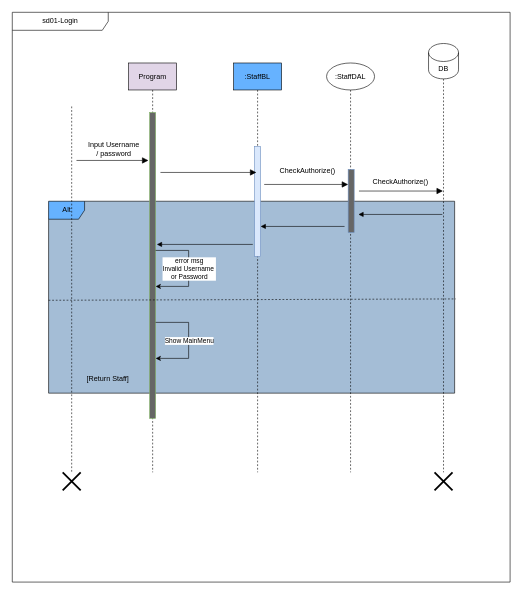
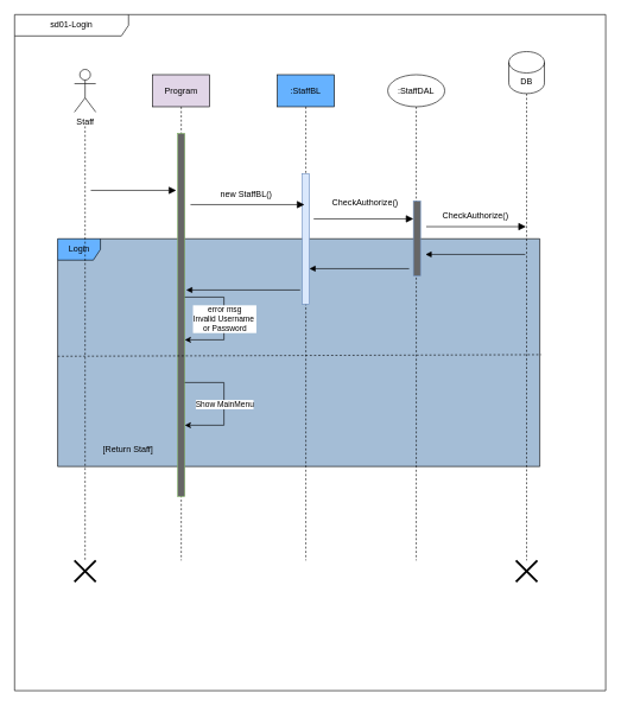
+ <mxCell id="6" value="Staff" style="shape=umlActor;verticalLabelPosition=bottom;verticalAlign=top;html=1;" parent="2" vertex="1"><mxGeometry x="84" y="77" width="30" height="60" as="geometry" /></mxCell>
- <mxCell id="22" value="Input Username&lt;br&gt;/ password" style="text;html=1;align=center;verticalAlign=middle;resizable=0;points=[];autosize=1;strokeColor=none;fillColor=none;container=0;" parent="2" vertex="1"><mxGeometry x="114" y="208" width="110" height="40" as="geometry" /></mxCell>
+ <mxCell id="24" value="new StaffBL()" style="text;html=1;align=center;verticalAlign=middle;resizable=0;points=[];autosize=1;strokeColor=none;fillColor=none;container=0;" parent="2" vertex="1"><mxGeometry x="275" y="237" width="100" height="30" as="geometry" /></mxCell>
- <mxCell id="3" value="Alt" style="shape=umlFrame;whiteSpace=wrap;html=1;pointerEvents=0;recursiveResize=0;container=0;collapsible=0;width=60;height=30;swimlaneFillColor=#a4bdd6;fillColor=#66B2FF;" parent="2" vertex="1"><mxGeometry x="60.5" y="315" width="677" height="320" as="geometry" /></mxCell>
+ <mxCell id="3" value="Login" style="shape=umlFrame;whiteSpace=wrap;html=1;pointerEvents=0;recursiveResize=0;container=0;collapsible=0;width=60;height=30;swimlaneFillColor=#a4bdd6;fillColor=#66B2FF;" parent="2" vertex="1"><mxGeometry x="60.5" y="315" width="677" height="320" as="geometry" /></mxCell>
